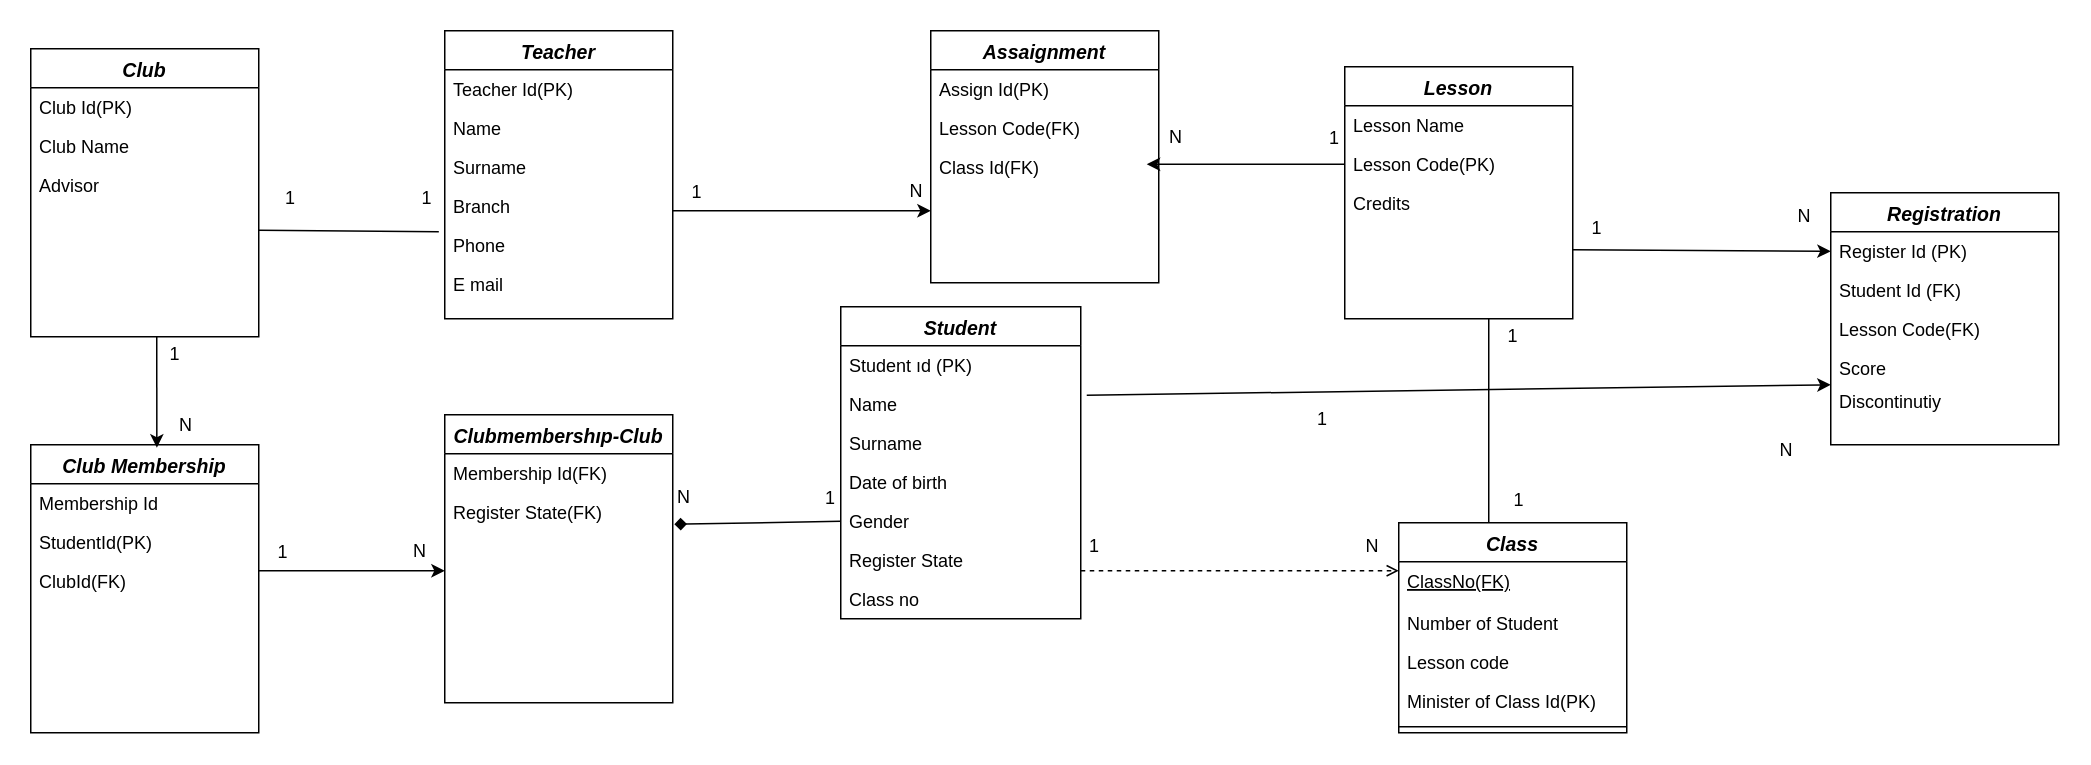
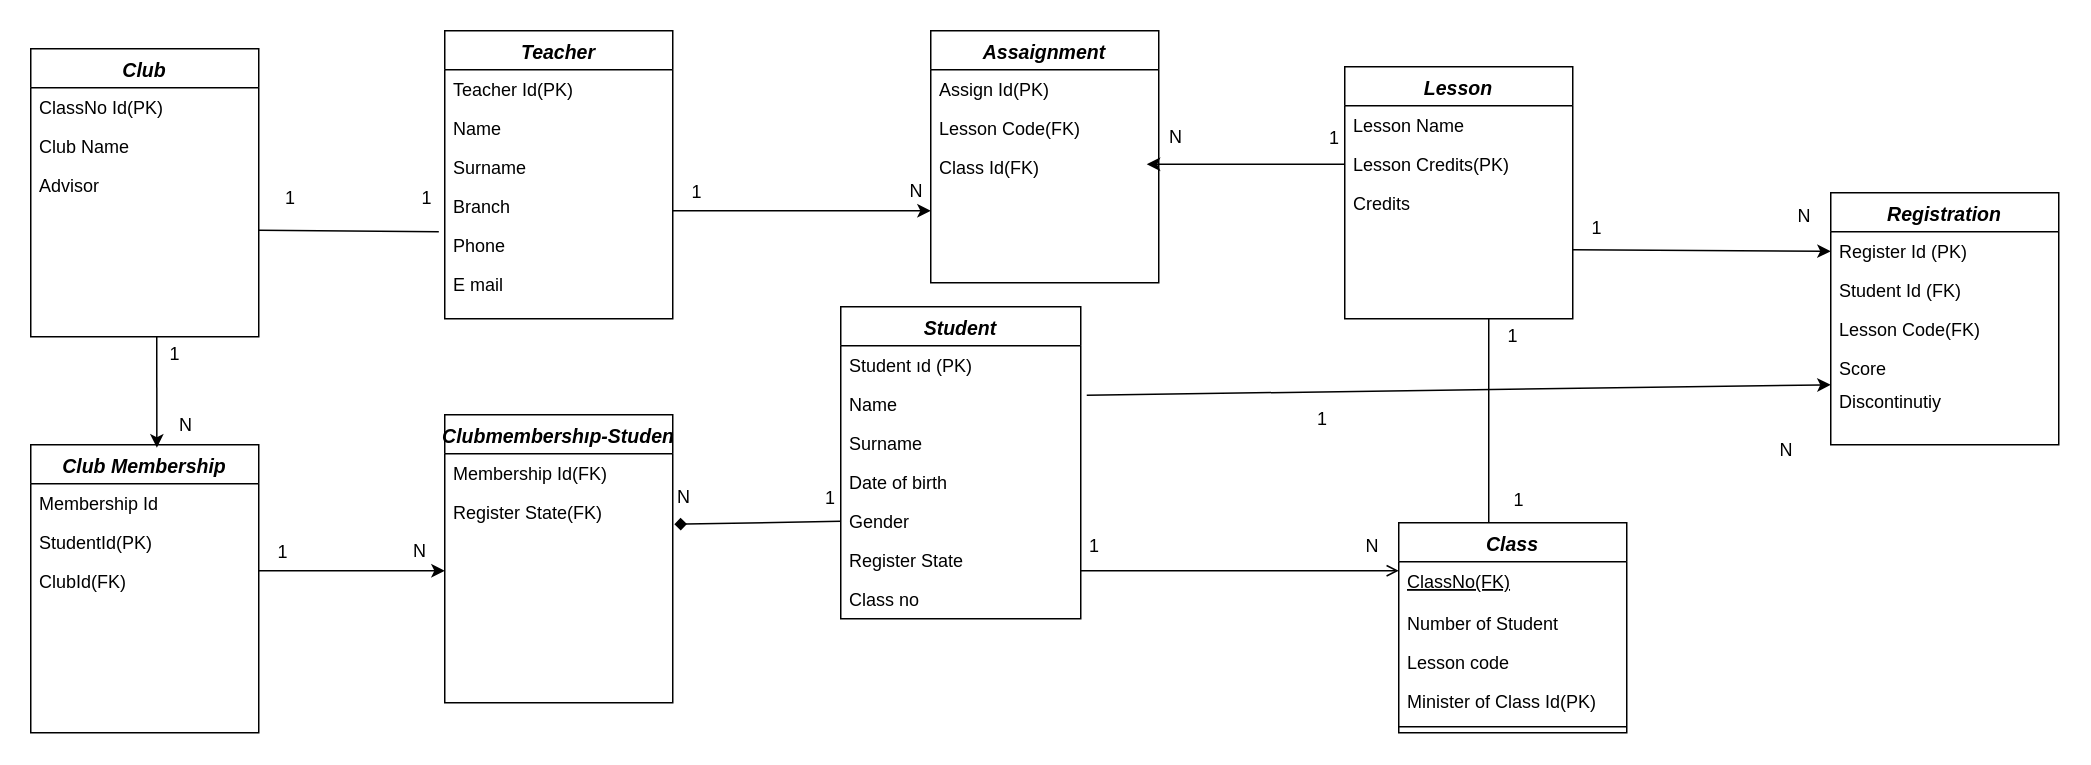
- <mxCell id="51" value="Club Id(PK)" style="text;align=left;verticalAlign=top;spacingLeft=4;spacingRight=4;overflow=hidden;rotatable=0;points=[[0,0.5],[1,0.5]];portConstraint=eastwest;fontStyle=0" vertex="1" parent="50"><mxGeometry y="26" width="152" height="26" as="geometry" /></mxCell>
+ <mxCell id="51" value="ClassNo Id(PK)" style="text;align=left;verticalAlign=top;spacingLeft=4;spacingRight=4;overflow=hidden;rotatable=0;points=[[0,0.5],[1,0.5]];portConstraint=eastwest;fontStyle=0" vertex="1" parent="50"><mxGeometry y="26" width="152" height="26" as="geometry" /></mxCell>
- <mxCell id="30" value="Lesson Code(PK)" style="text;align=left;verticalAlign=top;spacingLeft=4;spacingRight=4;overflow=hidden;rotatable=0;points=[[0,0.5],[1,0.5]];portConstraint=eastwest;rounded=0;shadow=0;html=0;" vertex="1" parent="28"><mxGeometry y="52" width="152" height="26" as="geometry" /></mxCell>
+ <mxCell id="30" value="Lesson Credits(PK)" style="text;align=left;verticalAlign=top;spacingLeft=4;spacingRight=4;overflow=hidden;rotatable=0;points=[[0,0.5],[1,0.5]];portConstraint=eastwest;rounded=0;shadow=0;html=0;" vertex="1" parent="28"><mxGeometry y="52" width="152" height="26" as="geometry" /></mxCell>
- <mxCell id="66" value="Clubmembershıp-Club" style="swimlane;fontStyle=3;align=center;verticalAlign=top;childLayout=stackLayout;horizontal=1;startSize=26;horizontalStack=0;resizeParent=1;resizeLast=0;collapsible=1;marginBottom=0;rounded=0;shadow=0;strokeWidth=1;fontSize=13;" vertex="1" parent="1"><mxGeometry x="296" y="276" width="152" height="192" as="geometry"><mxRectangle x="230" y="140" width="160" height="26" as="alternateBounds" /></mxGeometry></mxCell>
+ <mxCell id="66" value="Clubmembershıp-Studen" style="swimlane;fontStyle=3;align=center;verticalAlign=top;childLayout=stackLayout;horizontal=1;startSize=26;horizontalStack=0;resizeParent=1;resizeLast=0;collapsible=1;marginBottom=0;rounded=0;shadow=0;strokeWidth=1;fontSize=13;" vertex="1" parent="1"><mxGeometry x="296" y="276" width="152" height="192" as="geometry"><mxRectangle x="230" y="140" width="160" height="26" as="alternateBounds" /></mxGeometry></mxCell>
- <mxCell id="16" value="" style="endArrow=open;shadow=0;strokeWidth=1;rounded=0;curved=0;endFill=1;edgeStyle=elbowEdgeStyle;elbow=vertical;dashed=1;" parent="1" source="2" target="10" edge="1"><mxGeometry x="0.5" y="41" relative="1" as="geometry"><mxPoint x="1012" y="404" as="sourcePoint" /><mxPoint x="1172" y="404" as="targetPoint" /><mxPoint x="-40" y="32" as="offset" /></mxGeometry></mxCell>
+ <mxCell id="16" value="" style="endArrow=open;shadow=0;strokeWidth=1;rounded=0;curved=0;endFill=1;edgeStyle=elbowEdgeStyle;elbow=vertical;" parent="1" source="2" target="10" edge="1"><mxGeometry x="0.5" y="41" relative="1" as="geometry"><mxPoint x="1012" y="404" as="sourcePoint" /><mxPoint x="1172" y="404" as="targetPoint" /><mxPoint x="-40" y="32" as="offset" /></mxGeometry></mxCell>
